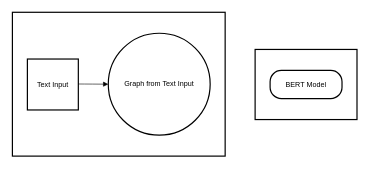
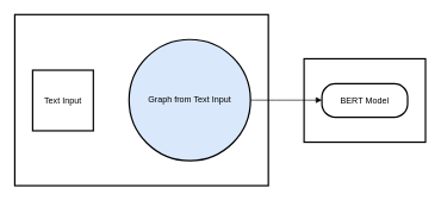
- <mxCell id="7" value="" style="curved=1;startArrow=none;endArrow=block;exitX=1;exitY=0.49;entryX=0;entryY=0.5;" edge="1" parent="1" source="4" target="5"><mxGeometry relative="1" as="geometry"><Array as="points" /></mxGeometry></mxCell>
- <mxCell id="5" value="Graph from Text Input" style="ellipse;aspect=fixed;strokeWidth=2;whiteSpace=wrap;" vertex="1" parent="1"><mxGeometry x="180" y="55" width="170" height="170" as="geometry" /></mxCell>
+ <mxCell id="5" value="Graph from Text Input" style="ellipse;aspect=fixed;strokeWidth=2;whiteSpace=wrap;fillColor=#dae8fc;" vertex="1" parent="1"><mxGeometry x="180" y="55" width="170" height="170" as="geometry" /></mxCell>
+ <mxCell id="8" value="" style="curved=1;startArrow=none;endArrow=block;exitX=1;exitY=0.5;entryX=0;entryY=0.49;" edge="1" parent="1" source="5" target="6"><mxGeometry relative="1" as="geometry"><Array as="points" /></mxGeometry></mxCell>
